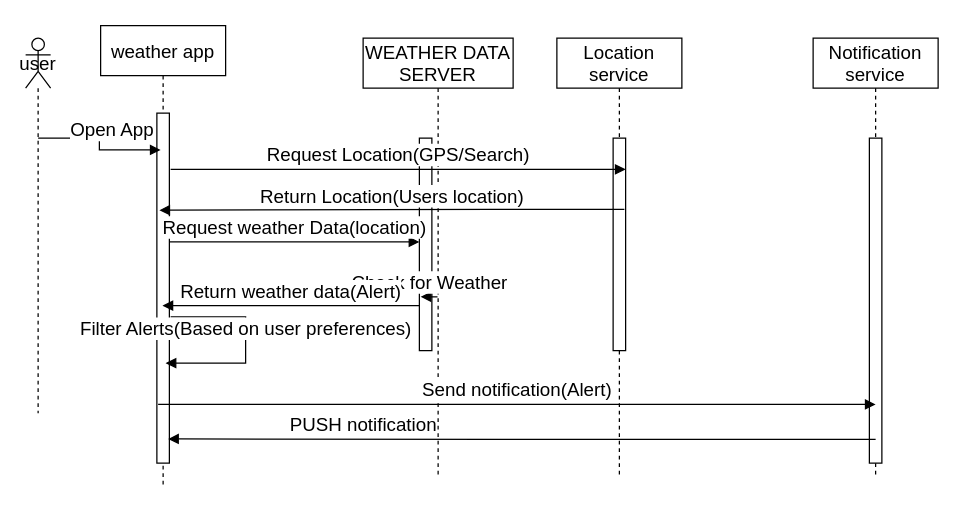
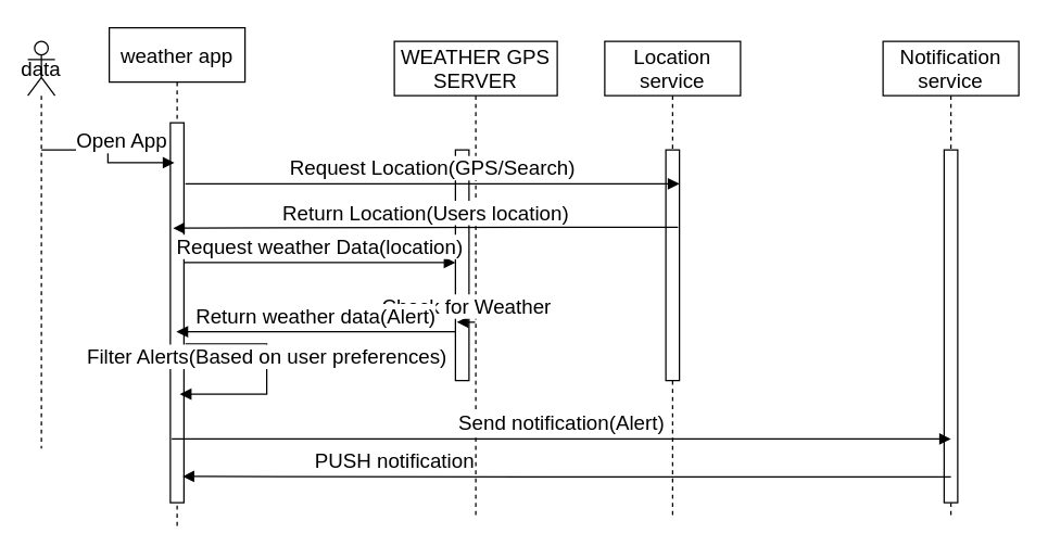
- <mxCell id="9" value="user" style="shape=umlLifeline;perimeter=lifelinePerimeter;whiteSpace=wrap;html=1;container=1;dropTarget=0;collapsible=0;recursiveResize=0;outlineConnect=0;portConstraint=eastwest;newEdgeStyle={&quot;curved&quot;:0,&quot;rounded&quot;:0};participant=umlActor;fontSize=15;" parent="1" vertex="1"><mxGeometry x="20" y="30" width="20" height="300" as="geometry" /></mxCell>
+ <mxCell id="9" value="data" style="shape=umlLifeline;perimeter=lifelinePerimeter;whiteSpace=wrap;html=1;container=1;dropTarget=0;collapsible=0;recursiveResize=0;outlineConnect=0;portConstraint=eastwest;newEdgeStyle={&quot;curved&quot;:0,&quot;rounded&quot;:0};participant=umlActor;fontSize=15;" parent="1" vertex="1"><mxGeometry x="20" y="30" width="20" height="300" as="geometry" /></mxCell>
- <mxCell id="4" value="WEATHER DATA SERVER" style="shape=umlLifeline;perimeter=lifelinePerimeter;whiteSpace=wrap;html=1;container=0;dropTarget=0;collapsible=0;recursiveResize=0;outlineConnect=0;portConstraint=eastwest;newEdgeStyle={&quot;edgeStyle&quot;:&quot;elbowEdgeStyle&quot;,&quot;elbow&quot;:&quot;vertical&quot;,&quot;curved&quot;:0,&quot;rounded&quot;:0};fontSize=15;" parent="1" vertex="1"><mxGeometry x="290" y="30" width="120" height="350" as="geometry" /></mxCell>
+ <mxCell id="4" value="WEATHER GPS SERVER" style="shape=umlLifeline;perimeter=lifelinePerimeter;whiteSpace=wrap;html=1;container=0;dropTarget=0;collapsible=0;recursiveResize=0;outlineConnect=0;portConstraint=eastwest;newEdgeStyle={&quot;edgeStyle&quot;:&quot;elbowEdgeStyle&quot;,&quot;elbow&quot;:&quot;vertical&quot;,&quot;curved&quot;:0,&quot;rounded&quot;:0};fontSize=15;" parent="1" vertex="1"><mxGeometry x="290" y="30" width="120" height="350" as="geometry" /></mxCell>
